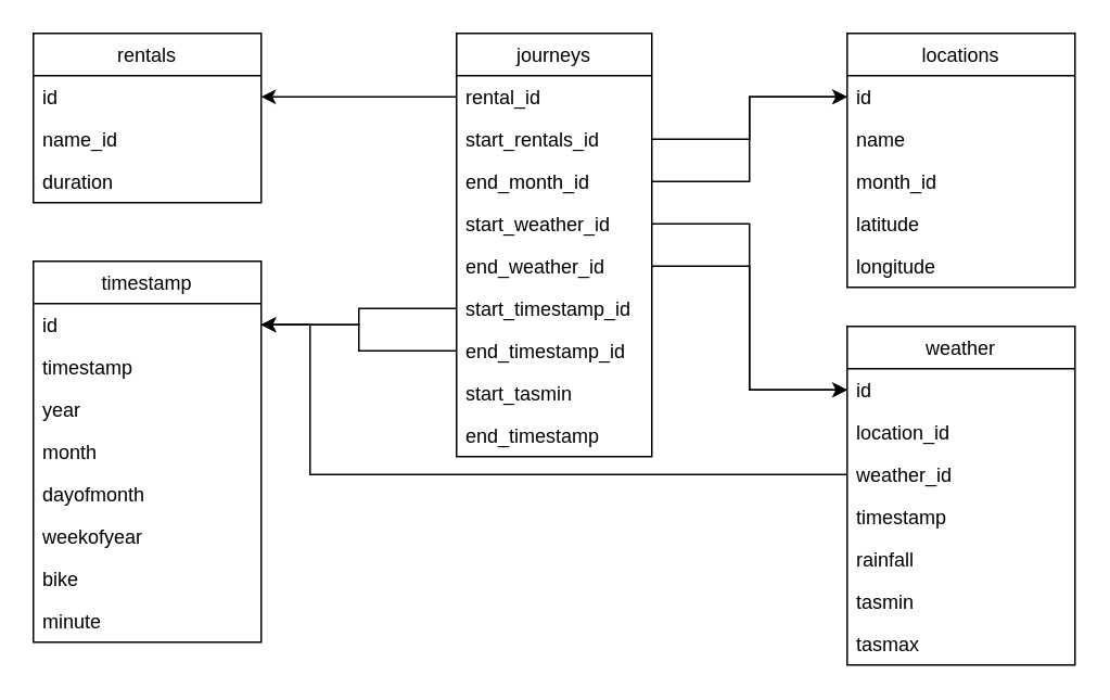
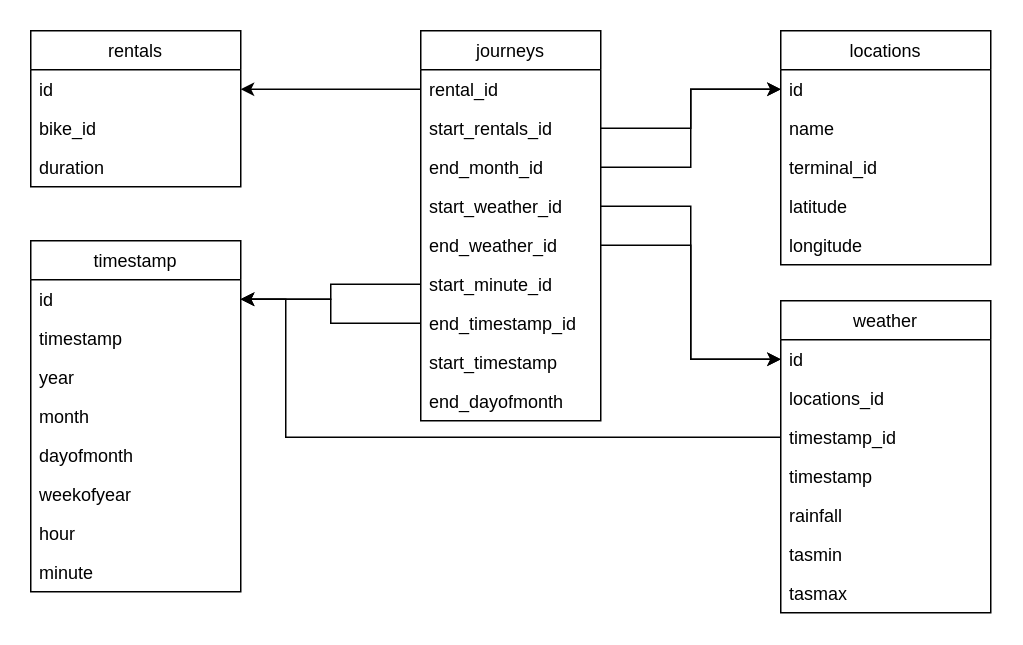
- <mxCell id="14" value="name_id&#10;" style="text;align=left;verticalAlign=top;spacingLeft=4;spacingRight=4;overflow=hidden;rotatable=0;points=[[0,0.5],[1,0.5]];portConstraint=eastwest;" vertex="1" parent="12"><mxGeometry y="52" width="140" height="26" as="geometry" /></mxCell>
+ <mxCell id="14" value="bike_id&#10;" style="text;align=left;verticalAlign=top;spacingLeft=4;spacingRight=4;overflow=hidden;rotatable=0;points=[[0,0.5],[1,0.5]];portConstraint=eastwest;" vertex="1" parent="12"><mxGeometry y="52" width="140" height="26" as="geometry" /></mxCell>
- <mxCell id="19" value="month_id" style="text;align=left;verticalAlign=top;spacingLeft=4;spacingRight=4;overflow=hidden;rotatable=0;points=[[0,0.5],[1,0.5]];portConstraint=eastwest;" vertex="1" parent="16"><mxGeometry y="78" width="140" height="26" as="geometry" /></mxCell>
+ <mxCell id="19" value="terminal_id" style="text;align=left;verticalAlign=top;spacingLeft=4;spacingRight=4;overflow=hidden;rotatable=0;points=[[0,0.5],[1,0.5]];portConstraint=eastwest;" vertex="1" parent="16"><mxGeometry y="78" width="140" height="26" as="geometry" /></mxCell>
- <mxCell id="8" value="start_timestamp_id" style="text;align=left;verticalAlign=top;spacingLeft=4;spacingRight=4;overflow=hidden;rotatable=0;points=[[0,0.5],[1,0.5]];portConstraint=eastwest;" vertex="1" parent="2"><mxGeometry y="156" width="120" height="26" as="geometry" /></mxCell>
+ <mxCell id="8" value="start_minute_id" style="text;align=left;verticalAlign=top;spacingLeft=4;spacingRight=4;overflow=hidden;rotatable=0;points=[[0,0.5],[1,0.5]];portConstraint=eastwest;" vertex="1" parent="2"><mxGeometry y="156" width="120" height="26" as="geometry" /></mxCell>
- <mxCell id="10" value="start_tasmin" style="text;align=left;verticalAlign=top;spacingLeft=4;spacingRight=4;overflow=hidden;rotatable=0;points=[[0,0.5],[1,0.5]];portConstraint=eastwest;" vertex="1" parent="2"><mxGeometry y="208" width="120" height="26" as="geometry" /></mxCell>
+ <mxCell id="10" value="start_timestamp" style="text;align=left;verticalAlign=top;spacingLeft=4;spacingRight=4;overflow=hidden;rotatable=0;points=[[0,0.5],[1,0.5]];portConstraint=eastwest;" vertex="1" parent="2"><mxGeometry y="208" width="120" height="26" as="geometry" /></mxCell>
- <mxCell id="26" value="location_id" style="text;align=left;verticalAlign=top;spacingLeft=4;spacingRight=4;overflow=hidden;rotatable=0;points=[[0,0.5],[1,0.5]];portConstraint=eastwest;" vertex="1" parent="24"><mxGeometry y="52" width="140" height="26" as="geometry" /></mxCell>
+ <mxCell id="26" value="locations_id" style="text;align=left;verticalAlign=top;spacingLeft=4;spacingRight=4;overflow=hidden;rotatable=0;points=[[0,0.5],[1,0.5]];portConstraint=eastwest;" vertex="1" parent="24"><mxGeometry y="52" width="140" height="26" as="geometry" /></mxCell>
- <mxCell id="11" value="end_timestamp" style="text;align=left;verticalAlign=top;spacingLeft=4;spacingRight=4;overflow=hidden;rotatable=0;points=[[0,0.5],[1,0.5]];portConstraint=eastwest;" vertex="1" parent="2"><mxGeometry y="234" width="120" height="26" as="geometry" /></mxCell>
+ <mxCell id="11" value="end_dayofmonth" style="text;align=left;verticalAlign=top;spacingLeft=4;spacingRight=4;overflow=hidden;rotatable=0;points=[[0,0.5],[1,0.5]];portConstraint=eastwest;" vertex="1" parent="2"><mxGeometry y="234" width="120" height="26" as="geometry" /></mxCell>
- <mxCell id="27" value="weather_id" style="text;align=left;verticalAlign=top;spacingLeft=4;spacingRight=4;overflow=hidden;rotatable=0;points=[[0,0.5],[1,0.5]];portConstraint=eastwest;" vertex="1" parent="24"><mxGeometry y="78" width="140" height="26" as="geometry" /></mxCell>
+ <mxCell id="27" value="timestamp_id" style="text;align=left;verticalAlign=top;spacingLeft=4;spacingRight=4;overflow=hidden;rotatable=0;points=[[0,0.5],[1,0.5]];portConstraint=eastwest;" vertex="1" parent="24"><mxGeometry y="78" width="140" height="26" as="geometry" /></mxCell>
- <mxCell id="39" value="bike" style="text;align=left;verticalAlign=top;spacingLeft=4;spacingRight=4;overflow=hidden;rotatable=0;points=[[0,0.5],[1,0.5]];portConstraint=eastwest;" vertex="1" parent="32"><mxGeometry y="182" width="140" height="26" as="geometry" /></mxCell>
+ <mxCell id="39" value="hour" style="text;align=left;verticalAlign=top;spacingLeft=4;spacingRight=4;overflow=hidden;rotatable=0;points=[[0,0.5],[1,0.5]];portConstraint=eastwest;" vertex="1" parent="32"><mxGeometry y="182" width="140" height="26" as="geometry" /></mxCell>
